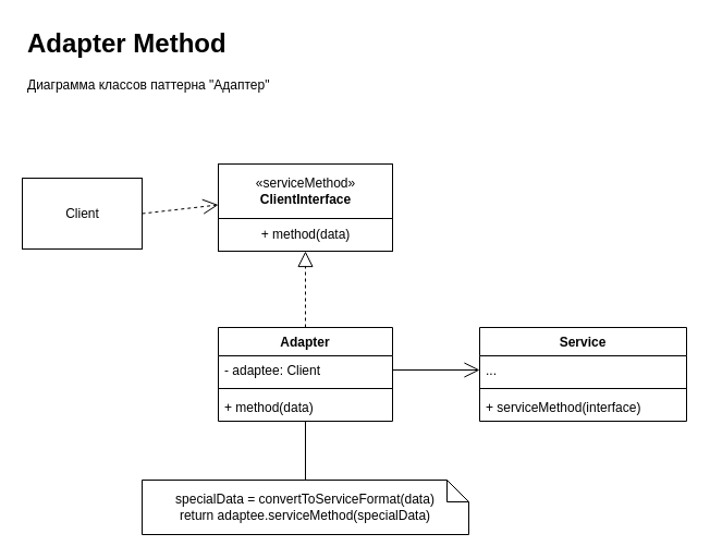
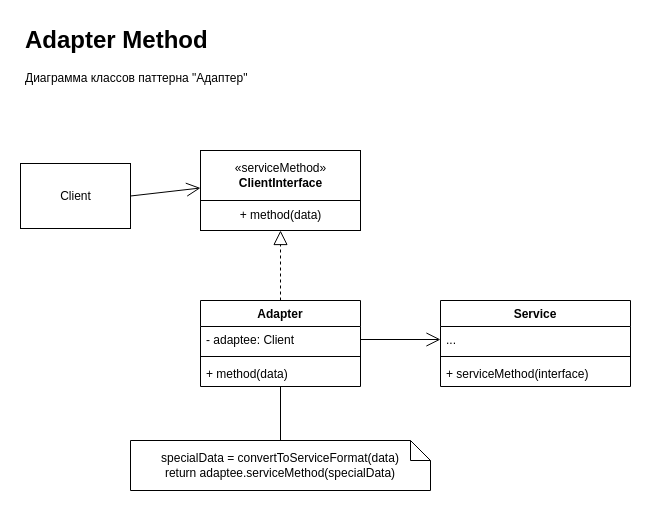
- <mxCell id="17" value="" style="endArrow=open;endFill=1;endSize=12;html=1;rounded=0;exitX=1;exitY=0.5;exitDx=0;exitDy=0;entryX=0;entryY=0.75;entryDx=0;entryDy=0;dashed=1;" edge="1" parent="1" source="3" target="5"><mxGeometry width="160" relative="1" as="geometry"><mxPoint x="70" y="270" as="sourcePoint" /><mxPoint x="230" y="270" as="targetPoint" /></mxGeometry></mxCell>
+ <mxCell id="17" value="" style="endArrow=open;endFill=1;endSize=12;html=1;rounded=0;exitX=1;exitY=0.5;exitDx=0;exitDy=0;entryX=0;entryY=0.75;entryDx=0;entryDy=0;" edge="1" parent="1" source="3" target="5"><mxGeometry width="160" relative="1" as="geometry"><mxPoint x="70" y="270" as="sourcePoint" /><mxPoint x="230" y="270" as="targetPoint" /></mxGeometry></mxCell>
